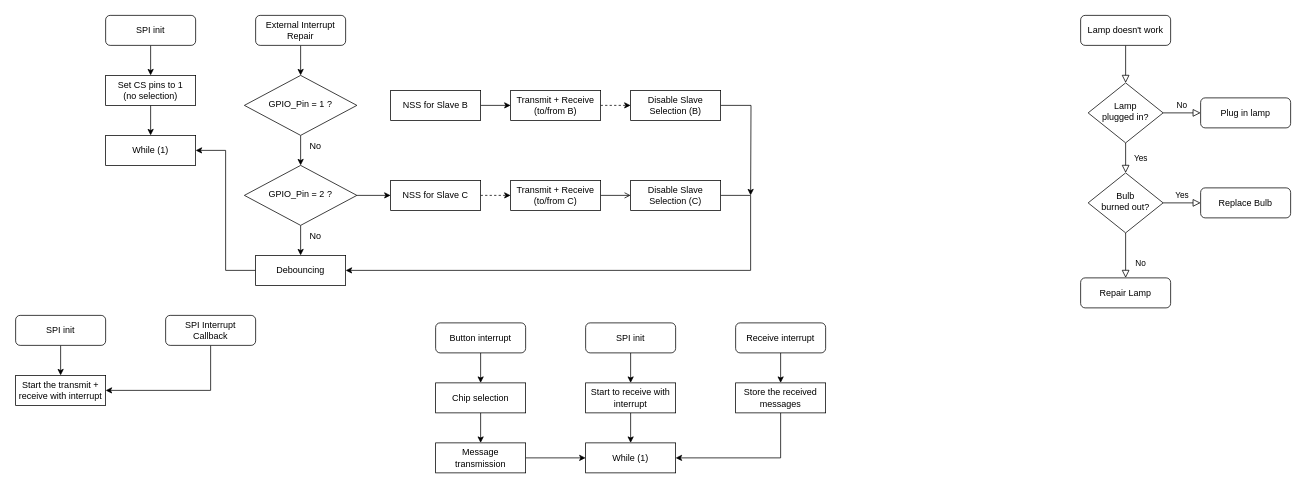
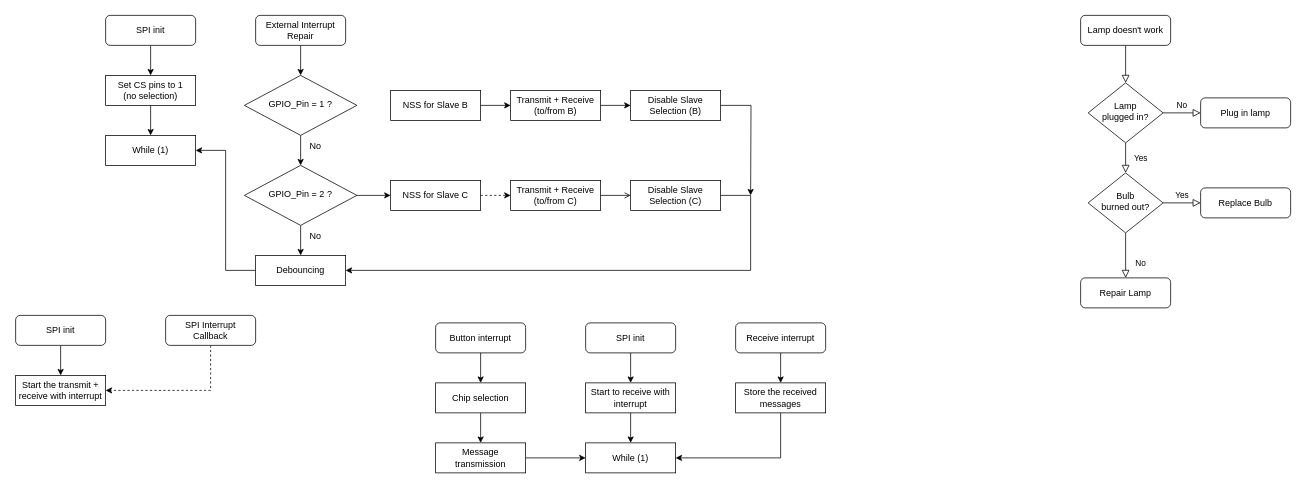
- <mxCell id="48" value="" style="edgeStyle=orthogonalEdgeStyle;rounded=0;orthogonalLoop=1;jettySize=auto;html=1;dashed=1;" parent="1" source="49" target="53" edge="1"><mxGeometry relative="1" as="geometry" /></mxCell>
+ <mxCell id="48" value="" style="edgeStyle=orthogonalEdgeStyle;rounded=0;orthogonalLoop=1;jettySize=auto;html=1;" parent="1" source="49" target="53" edge="1"><mxGeometry relative="1" as="geometry" /></mxCell>
- <mxCell id="59" style="edgeStyle=orthogonalEdgeStyle;rounded=0;orthogonalLoop=1;jettySize=auto;html=1;entryX=1;entryY=0.5;entryDx=0;entryDy=0;" edge="1" parent="1" source="60" target="58"><mxGeometry relative="1" as="geometry"><Array as="points"><mxPoint x="280" y="520" /></Array></mxGeometry></mxCell>
+ <mxCell id="59" style="edgeStyle=orthogonalEdgeStyle;rounded=0;orthogonalLoop=1;jettySize=auto;html=1;entryX=1;entryY=0.5;entryDx=0;entryDy=0;dashed=1;" edge="1" parent="1" source="60" target="58"><mxGeometry relative="1" as="geometry"><Array as="points"><mxPoint x="280" y="520" /></Array></mxGeometry></mxCell>
